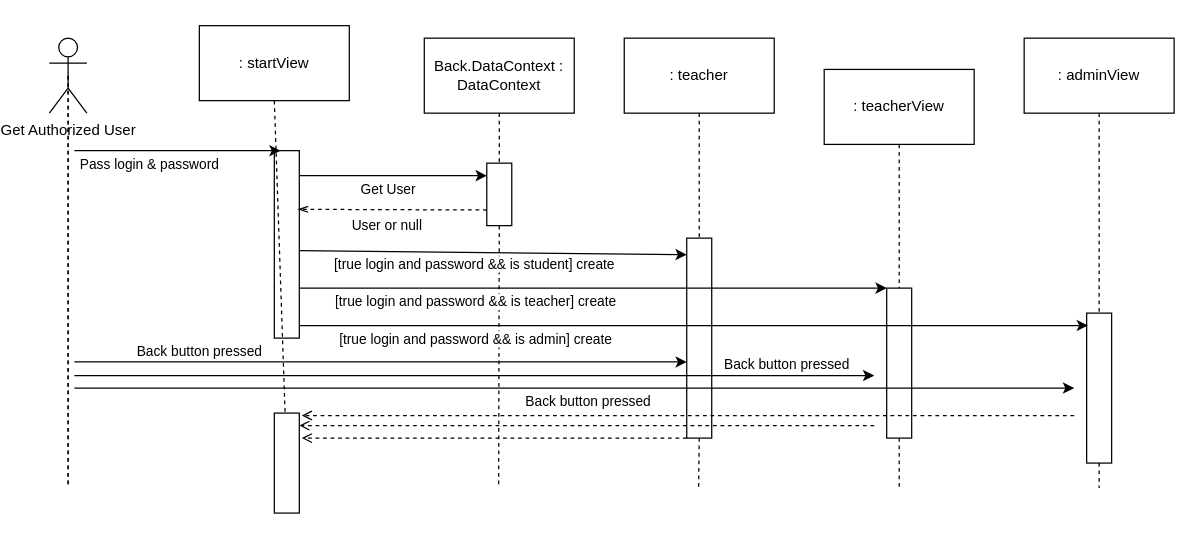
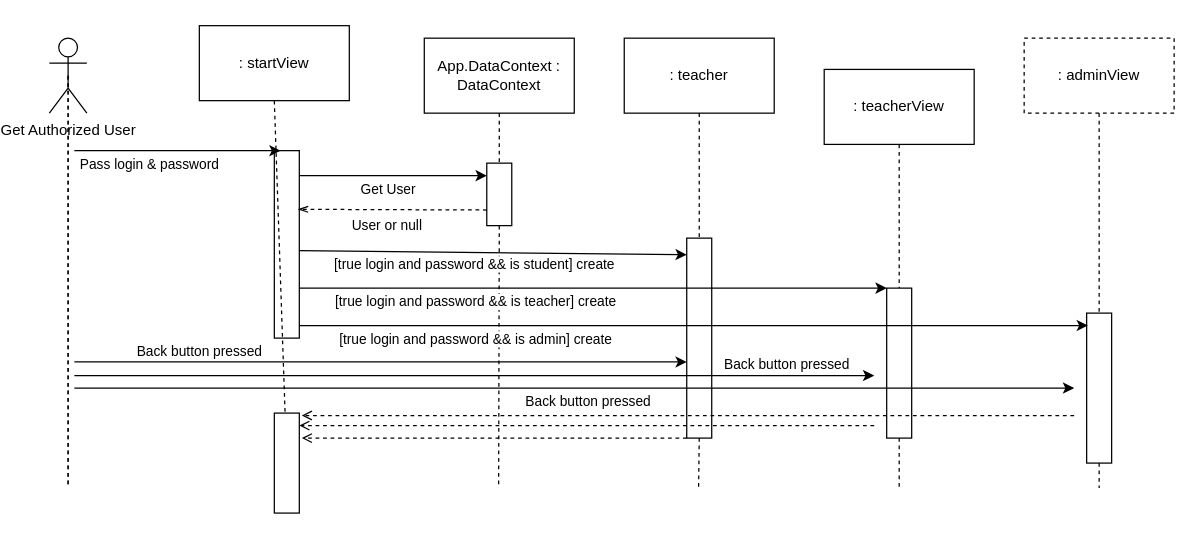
- <mxCell id="8" value="&lt;div&gt;Back.DataContext : DataContext&lt;/div&gt;" style="rounded=0;whiteSpace=wrap;html=1;" parent="1" vertex="1"><mxGeometry x="320" y="30" width="120" height="60" as="geometry" /></mxCell>
+ <mxCell id="8" value="&lt;div&gt;App.DataContext : DataContext&lt;/div&gt;" style="rounded=0;whiteSpace=wrap;html=1;" parent="1" vertex="1"><mxGeometry x="320" y="30" width="120" height="60" as="geometry" /></mxCell>
- <mxCell id="27" value="&lt;div&gt;: adminView&lt;/div&gt;" style="rounded=0;whiteSpace=wrap;html=1;" parent="1" vertex="1"><mxGeometry x="800" y="30" width="120" height="60" as="geometry" /></mxCell>
+ <mxCell id="27" value="&lt;div&gt;: adminView&lt;/div&gt;" style="rounded=0;whiteSpace=wrap;html=1;dashed=1;" parent="1" vertex="1"><mxGeometry x="800" y="30" width="120" height="60" as="geometry" /></mxCell>
